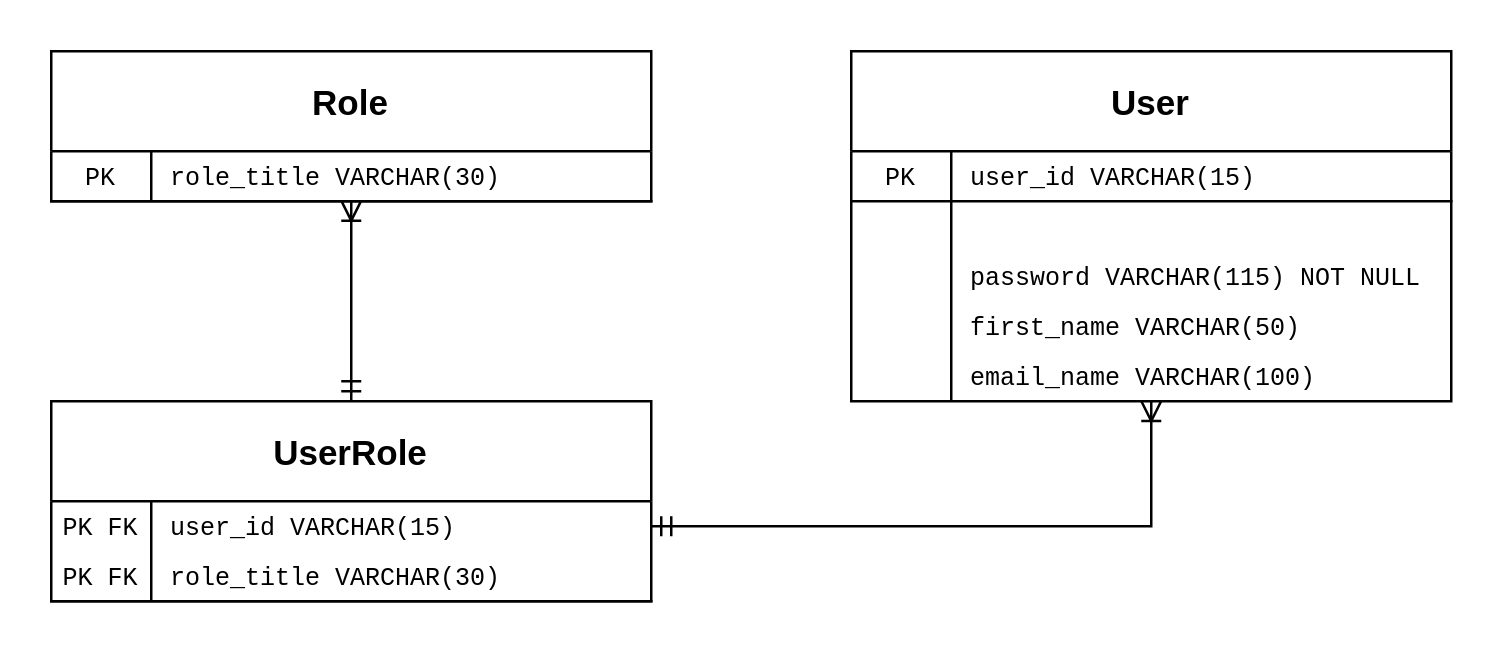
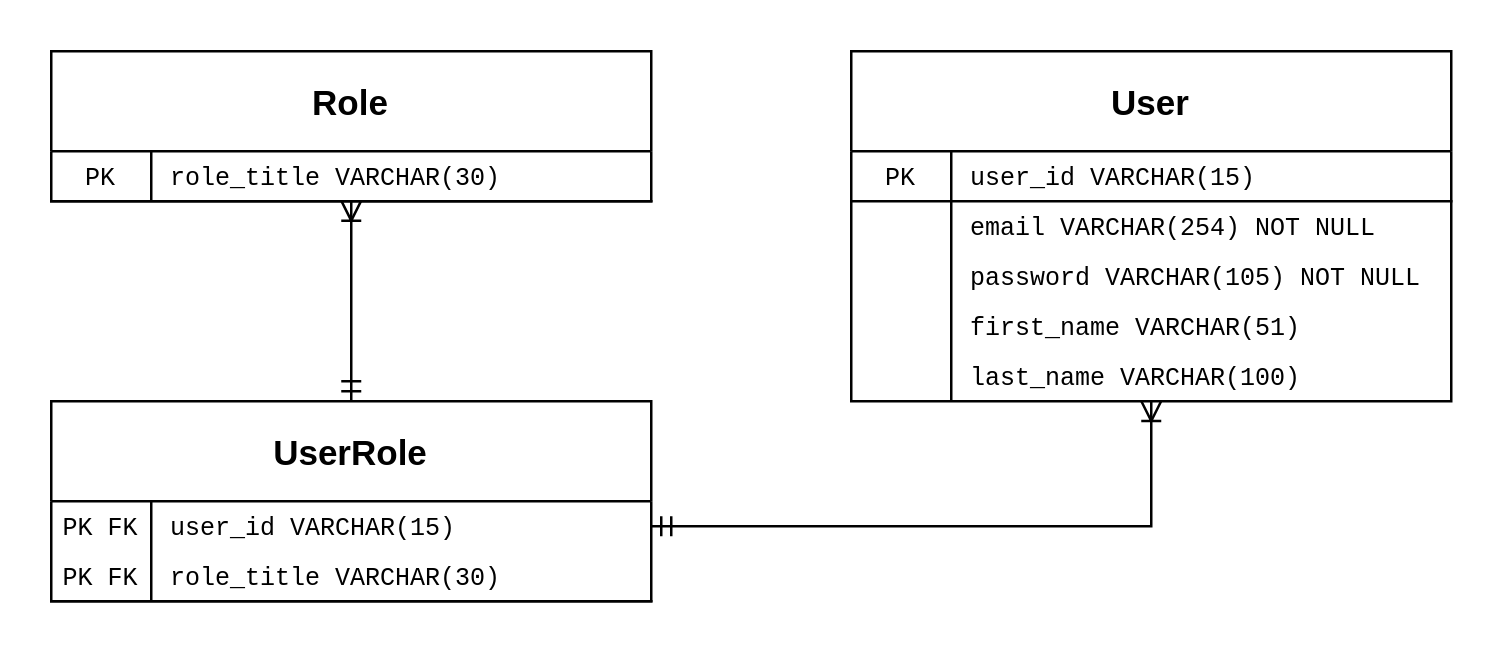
+ <mxCell id="12" value="email VARCHAR(254) NOT NULL" style="shape=partialRectangle;overflow=hidden;connectable=0;fillColor=none;top=0;left=0;bottom=0;right=0;align=left;spacingLeft=6;fontSize=10;fontStyle=0;fontFamily=Courier New;" parent="10" vertex="1"><mxGeometry x="40" width="200" height="20" as="geometry"><mxRectangle width="200" height="20" as="alternateBounds" /></mxGeometry></mxCell>
- <mxCell id="15" value="password VARCHAR(115) NOT NULL" style="shape=partialRectangle;connectable=0;fillColor=none;top=0;left=0;bottom=0;right=0;align=left;spacingLeft=6;overflow=hidden;fontSize=10;fontFamily=Courier New;" vertex="1" parent="13"><mxGeometry x="40" width="200" height="20" as="geometry"><mxRectangle width="200" height="20" as="alternateBounds" /></mxGeometry></mxCell>
+ <mxCell id="15" value="password VARCHAR(105) NOT NULL" style="shape=partialRectangle;connectable=0;fillColor=none;top=0;left=0;bottom=0;right=0;align=left;spacingLeft=6;overflow=hidden;fontSize=10;fontFamily=Courier New;" vertex="1" parent="13"><mxGeometry x="40" width="200" height="20" as="geometry"><mxRectangle width="200" height="20" as="alternateBounds" /></mxGeometry></mxCell>
- <mxCell id="18" value="first_name VARCHAR(50)" style="shape=partialRectangle;connectable=0;fillColor=none;top=0;left=0;bottom=0;right=0;align=left;spacingLeft=6;overflow=hidden;fontSize=10;fontFamily=Courier New;" vertex="1" parent="16"><mxGeometry x="40" width="200" height="20" as="geometry"><mxRectangle width="200" height="20" as="alternateBounds" /></mxGeometry></mxCell>
+ <mxCell id="18" value="first_name VARCHAR(51)" style="shape=partialRectangle;connectable=0;fillColor=none;top=0;left=0;bottom=0;right=0;align=left;spacingLeft=6;overflow=hidden;fontSize=10;fontFamily=Courier New;" vertex="1" parent="16"><mxGeometry x="40" width="200" height="20" as="geometry"><mxRectangle width="200" height="20" as="alternateBounds" /></mxGeometry></mxCell>
- <mxCell id="21" value="email_name VARCHAR(100)" style="shape=partialRectangle;connectable=0;fillColor=none;top=0;left=0;bottom=0;right=0;align=left;spacingLeft=6;overflow=hidden;fontSize=10;fontFamily=Courier New;" vertex="1" parent="19"><mxGeometry x="40" width="200" height="20" as="geometry"><mxRectangle width="200" height="20" as="alternateBounds" /></mxGeometry></mxCell>
+ <mxCell id="21" value="last_name VARCHAR(100)" style="shape=partialRectangle;connectable=0;fillColor=none;top=0;left=0;bottom=0;right=0;align=left;spacingLeft=6;overflow=hidden;fontSize=10;fontFamily=Courier New;" vertex="1" parent="19"><mxGeometry x="40" width="200" height="20" as="geometry"><mxRectangle width="200" height="20" as="alternateBounds" /></mxGeometry></mxCell>
